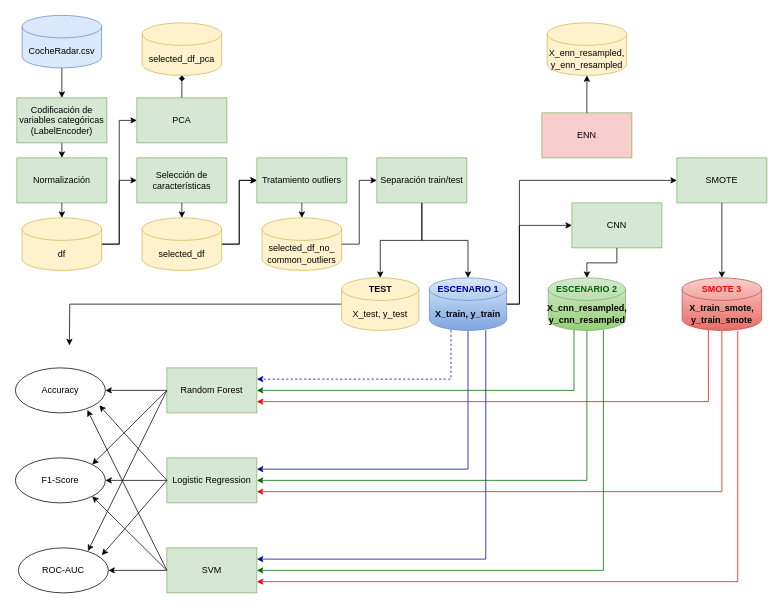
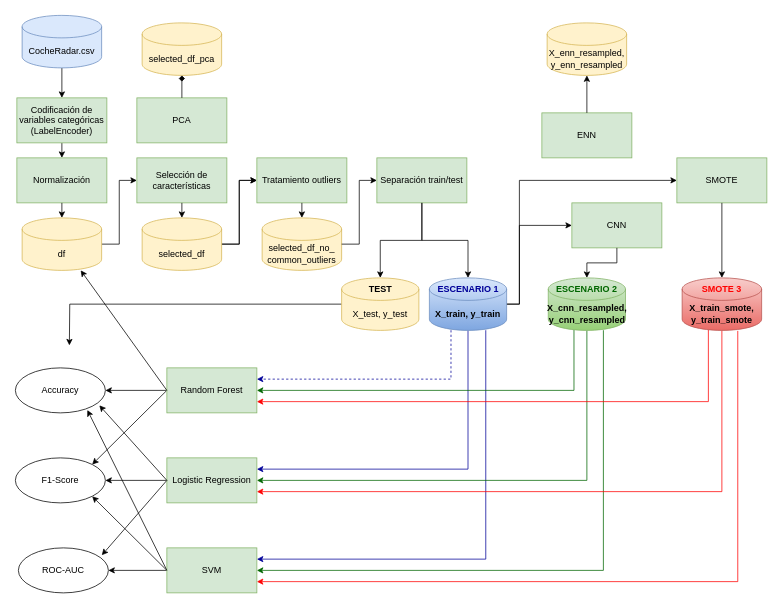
- <mxCell id="40" value="ENN" style="rounded=0;whiteSpace=wrap;html=1;fillColor=#f8cecc;strokeColor=#82b366;" parent="1" vertex="1"><mxGeometry x="722" y="150" width="120" height="60" as="geometry" /></mxCell>
+ <mxCell id="40" value="ENN" style="rounded=0;whiteSpace=wrap;html=1;fillColor=#d5e8d4;strokeColor=#82b366;" parent="1" vertex="1"><mxGeometry x="722" y="150" width="120" height="60" as="geometry" /></mxCell>
- <mxCell id="5" style="edgeStyle=orthogonalEdgeStyle;rounded=0;orthogonalLoop=1;jettySize=auto;html=1;exitX=1;exitY=0.5;exitDx=0;exitDy=0;entryX=0;entryY=0.5;entryDx=0;entryDy=0;exitPerimeter=0;" parent="1" source="12" target="9" edge="1"><mxGeometry relative="1" as="geometry" /></mxCell>
- <mxCell id="59" style="edgeStyle=none;rounded=0;orthogonalLoop=1;jettySize=auto;html=1;exitX=0;exitY=0.5;exitDx=0;exitDy=0;entryX=0.773;entryY=0.07;entryDx=0;entryDy=0;entryPerimeter=0;" parent="1" source="48" target="56" edge="1"><mxGeometry relative="1" as="geometry" /></mxCell>
+ <mxCell id="59" style="edgeStyle=none;rounded=0;orthogonalLoop=1;jettySize=auto;html=1;exitX=0;exitY=0.5;exitDx=0;exitDy=0;" parent="1" source="48" target="12" edge="1"><mxGeometry relative="1" as="geometry" /></mxCell>
